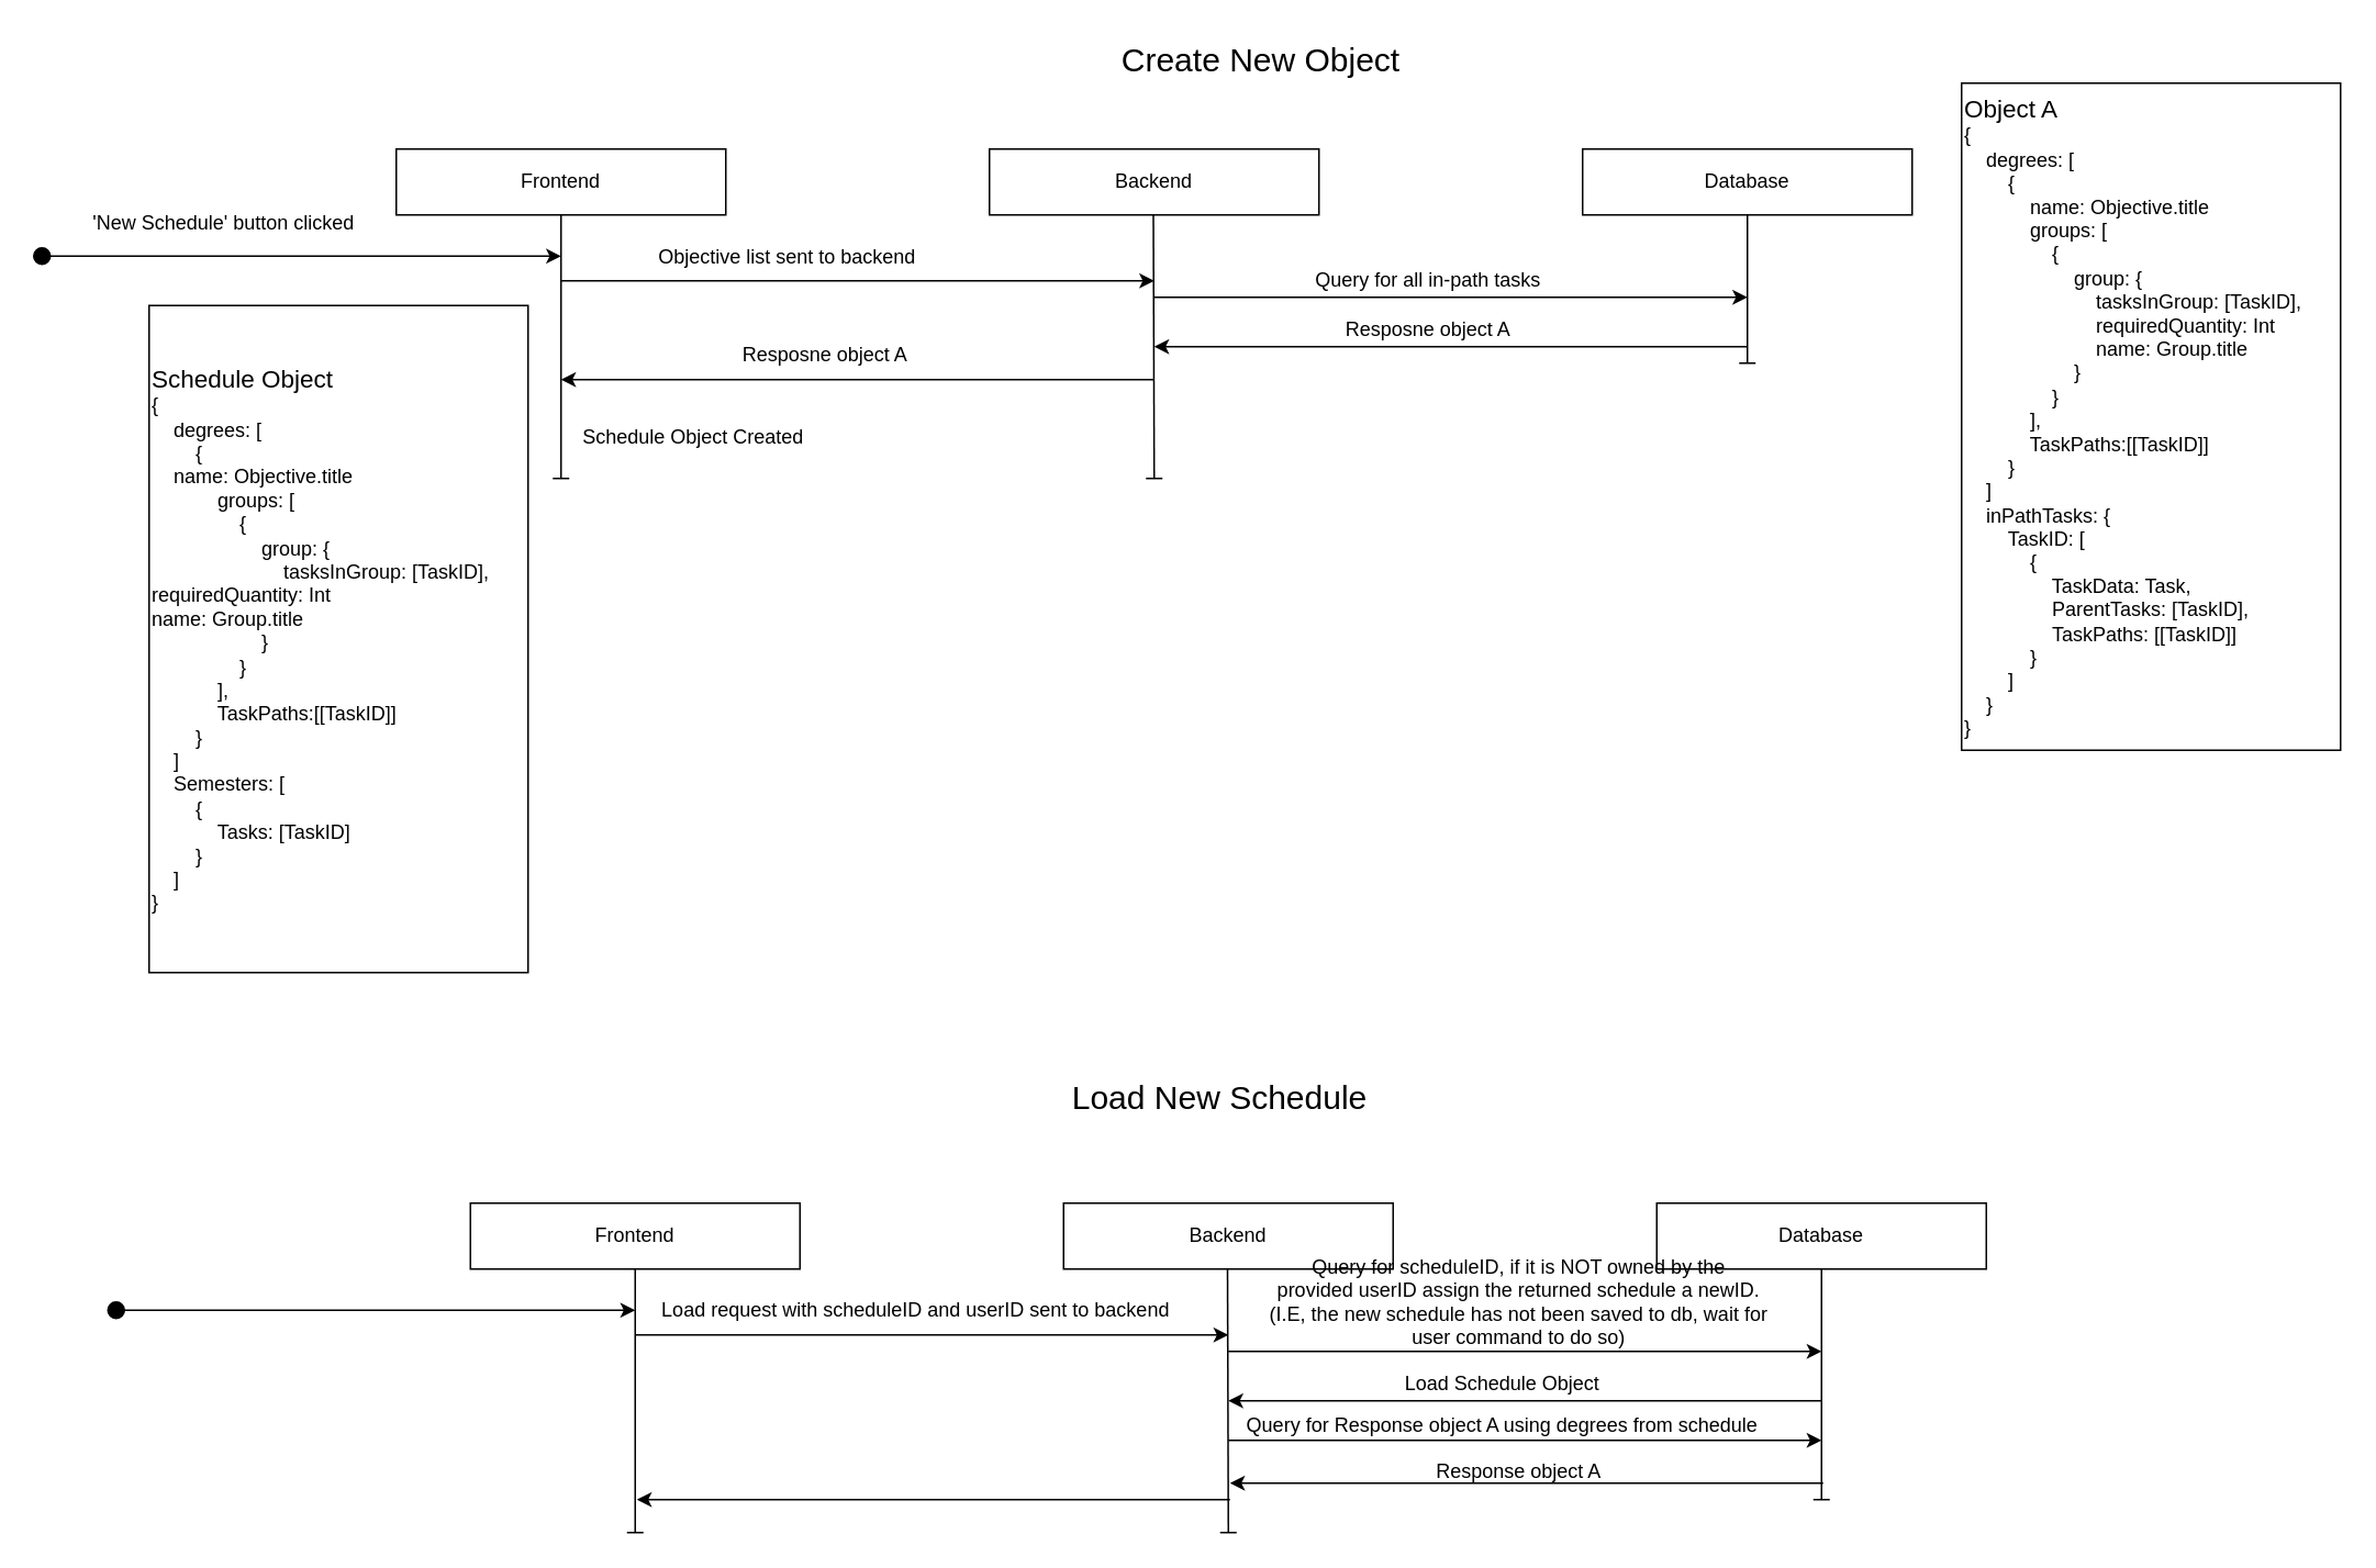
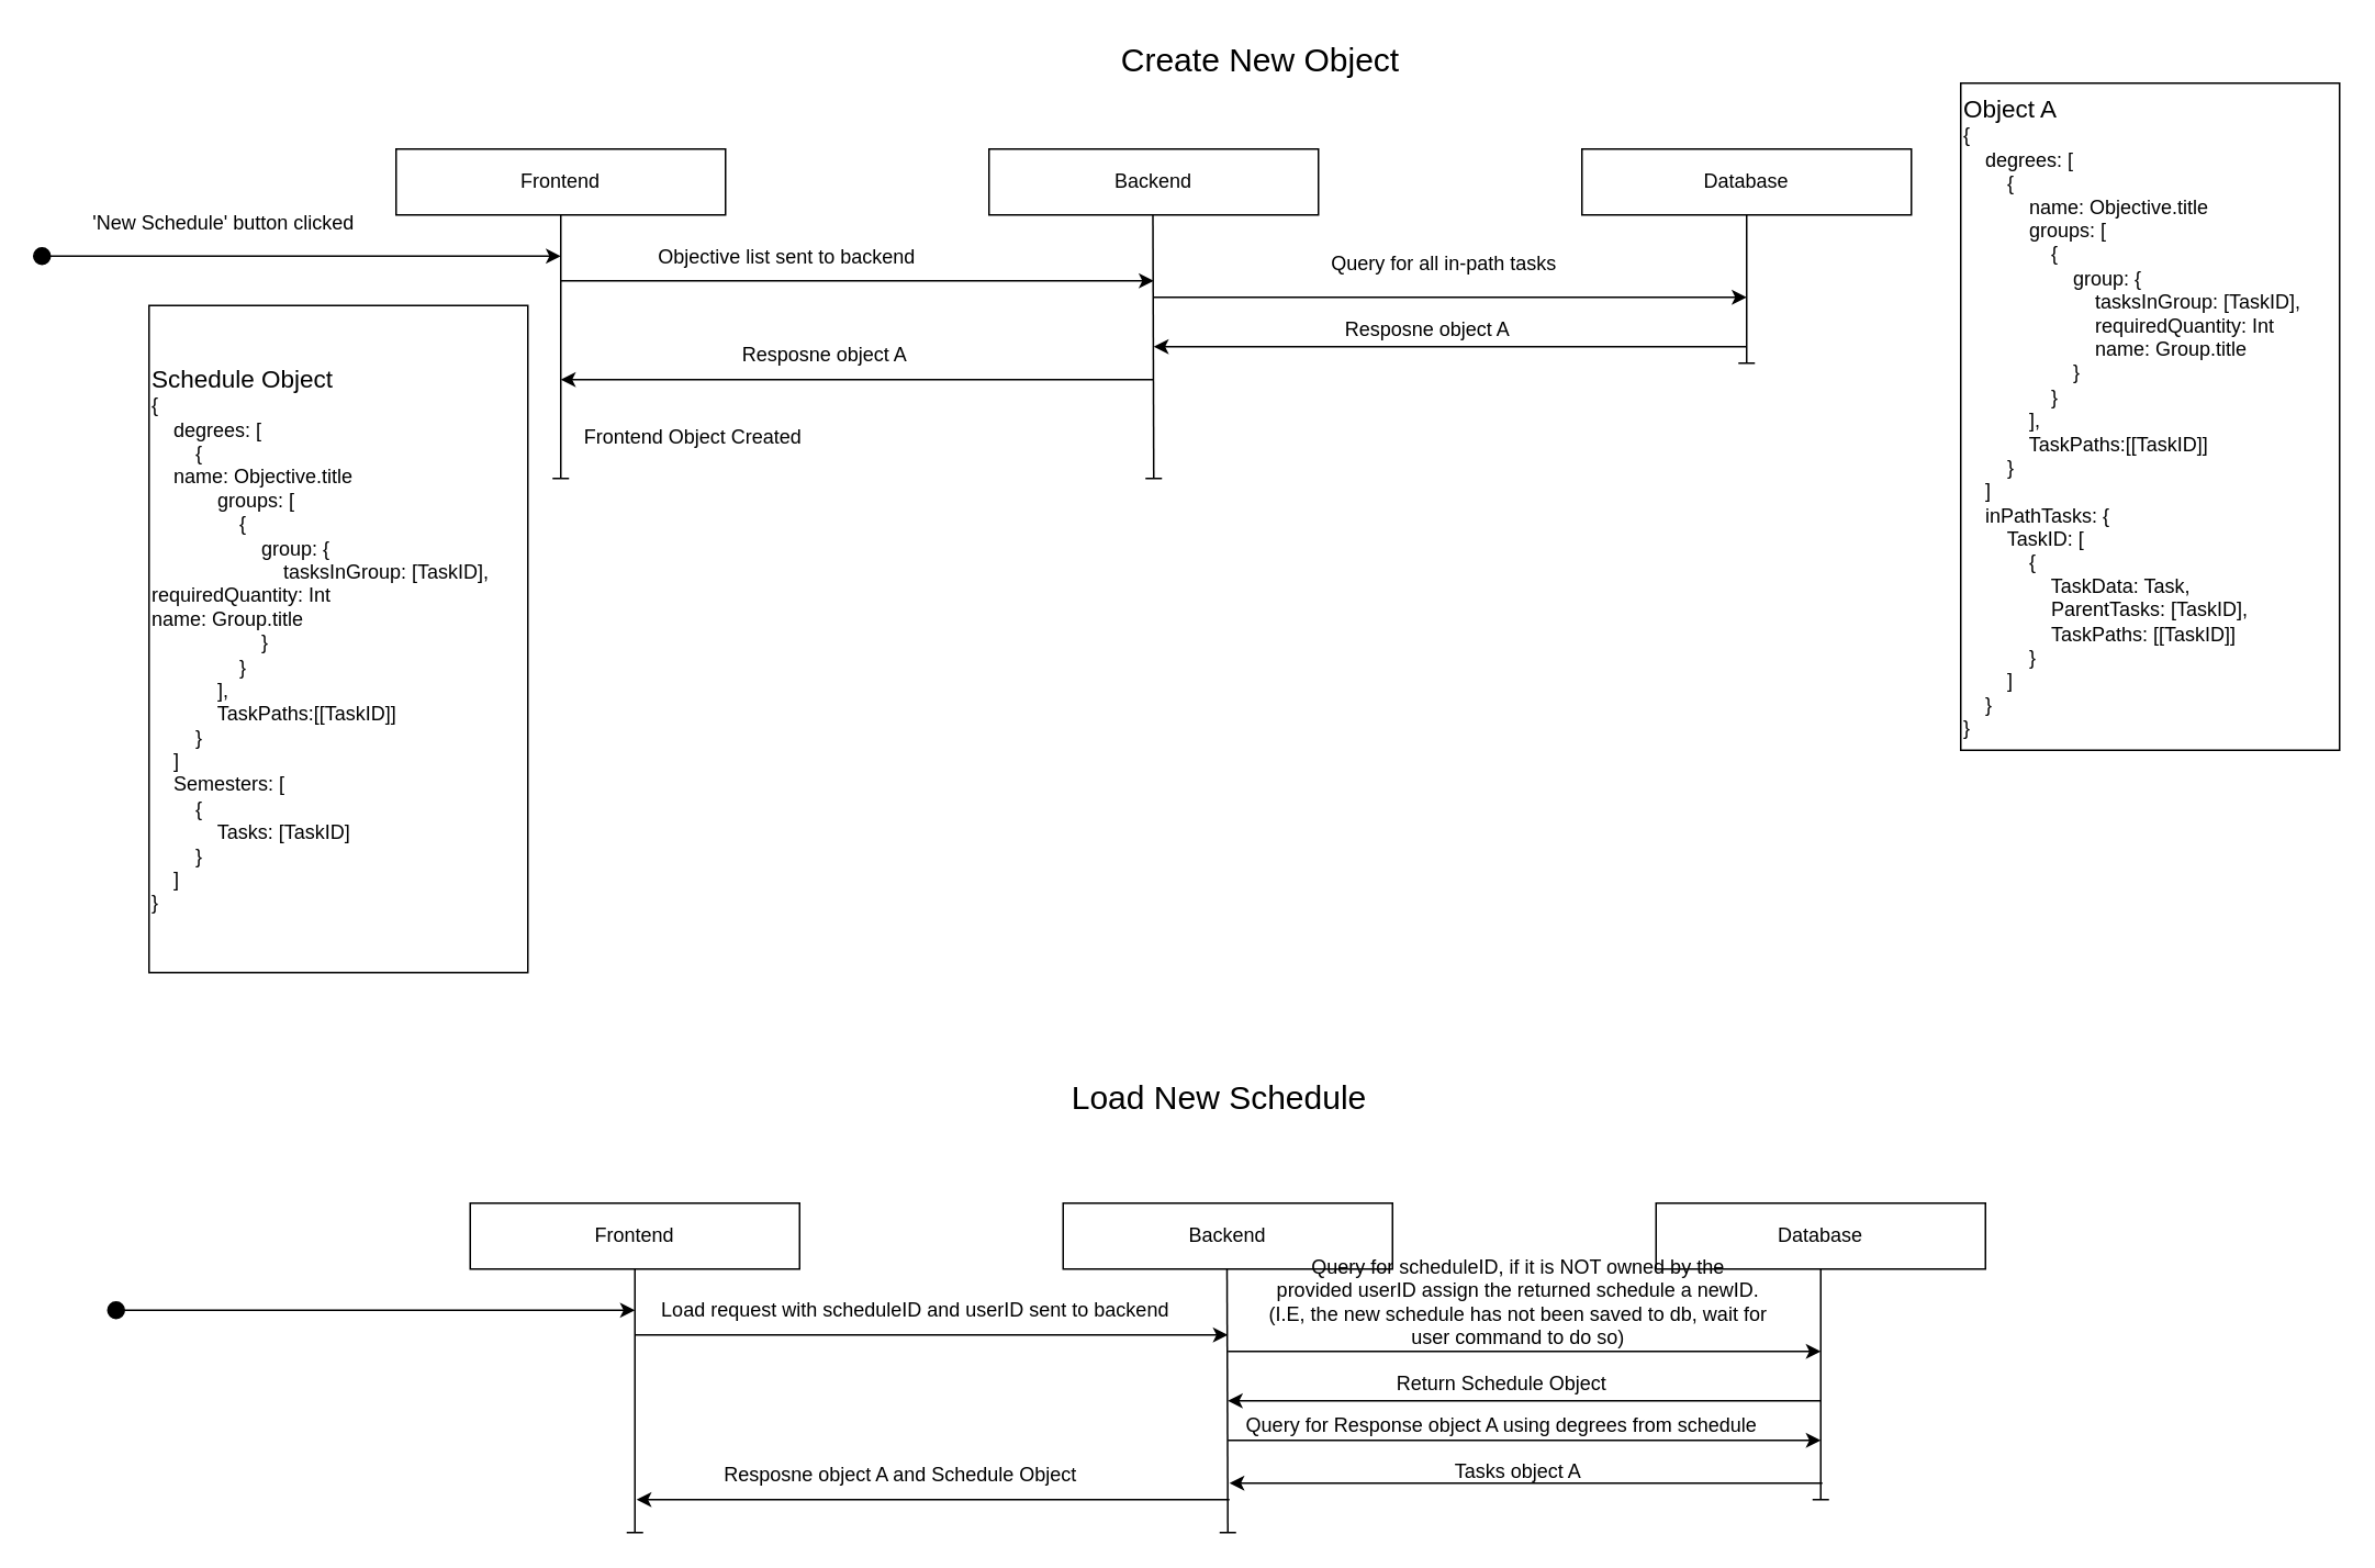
- <mxCell id="17" value="Query for all in-path tasks" style="text;html=1;align=center;verticalAlign=middle;resizable=0;points=[];autosize=1;strokeColor=none;fillColor=none;" parent="1" vertex="1"><mxGeometry x="786" y="155" width="160" height="30" as="geometry" /></mxCell>
+ <mxCell id="17" value="Query for all in-path tasks" style="text;html=1;align=center;verticalAlign=middle;resizable=0;points=[];autosize=1;strokeColor=none;fillColor=none;" parent="1" vertex="1"><mxGeometry x="796" y="145" width="160" height="30" as="geometry" /></mxCell>
- <mxCell id="25" value="Schedule Object Created" style="text;html=1;align=center;verticalAlign=middle;resizable=0;points=[];autosize=1;strokeColor=none;fillColor=none;" vertex="1" parent="1"><mxGeometry x="340" y="250" width="160" height="30" as="geometry" /></mxCell>
+ <mxCell id="25" value="Frontend Object Created" style="text;html=1;align=center;verticalAlign=middle;resizable=0;points=[];autosize=1;strokeColor=none;fillColor=none;" vertex="1" parent="1"><mxGeometry x="340" y="250" width="160" height="30" as="geometry" /></mxCell>
- <mxCell id="42" value="Load Schedule Object" style="text;html=1;align=center;verticalAlign=middle;resizable=0;points=[];autosize=1;strokeColor=none;fillColor=none;" vertex="1" parent="1"><mxGeometry x="836" y="825" width="150" height="30" as="geometry" /></mxCell>
+ <mxCell id="42" value="Return Schedule Object" style="text;html=1;align=center;verticalAlign=middle;resizable=0;points=[];autosize=1;strokeColor=none;fillColor=none;" vertex="1" parent="1"><mxGeometry x="836" y="825" width="150" height="30" as="geometry" /></mxCell>
- <mxCell id="49" value="Response object A" style="text;html=1;align=center;verticalAlign=middle;resizable=0;points=[];autosize=1;strokeColor=none;fillColor=none;" vertex="1" parent="1"><mxGeometry x="861" y="877.5" width="120" height="30" as="geometry" /></mxCell>
+ <mxCell id="49" value="Tasks object A" style="text;html=1;align=center;verticalAlign=middle;resizable=0;points=[];autosize=1;strokeColor=none;fillColor=none;" vertex="1" parent="1"><mxGeometry x="861" y="877.5" width="120" height="30" as="geometry" /></mxCell>
+ <mxCell id="44" value="Resposne object A and Schedule Object" style="text;html=1;align=center;verticalAlign=middle;resizable=0;points=[];autosize=1;strokeColor=none;fillColor=none;" vertex="1" parent="1"><mxGeometry x="426" y="880" width="240" height="30" as="geometry" /></mxCell>
